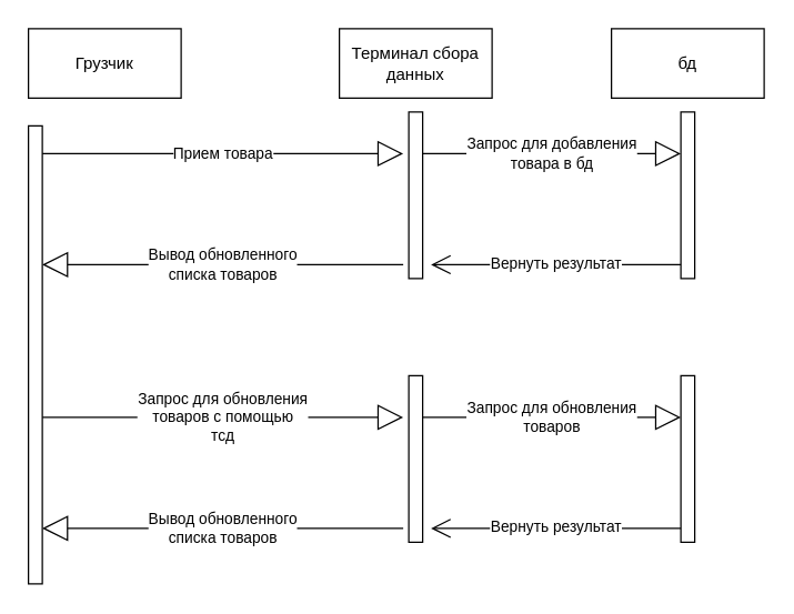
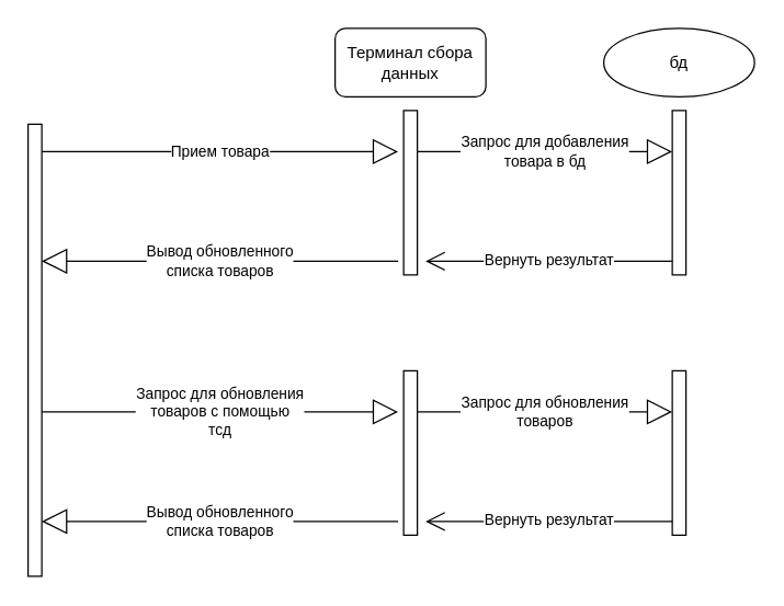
- <mxCell id="2" value="Грузчик" style="html=1;whiteSpace=wrap;" vertex="1" parent="1"><mxGeometry x="20" y="20" width="110" height="50" as="geometry" /></mxCell>
- <mxCell id="4" value="Терминал сбора&lt;br&gt;данных" style="html=1;whiteSpace=wrap;" vertex="1" parent="1"><mxGeometry x="244" y="20" width="110" height="50" as="geometry" /></mxCell>
+ <mxCell id="4" value="Терминал сбора&lt;br&gt;данных" style="html=1;whiteSpace=wrap;rounded=1;" vertex="1" parent="1"><mxGeometry x="244" y="20" width="110" height="50" as="geometry" /></mxCell>
- <mxCell id="5" value="бд" style="html=1;whiteSpace=wrap;" vertex="1" parent="1"><mxGeometry x="440" y="20" width="110" height="50" as="geometry" /></mxCell>
+ <mxCell id="5" value="бд" style="ellipse;html=1;whiteSpace=wrap;" vertex="1" parent="1"><mxGeometry x="440" y="20" width="110" height="50" as="geometry" /></mxCell>
